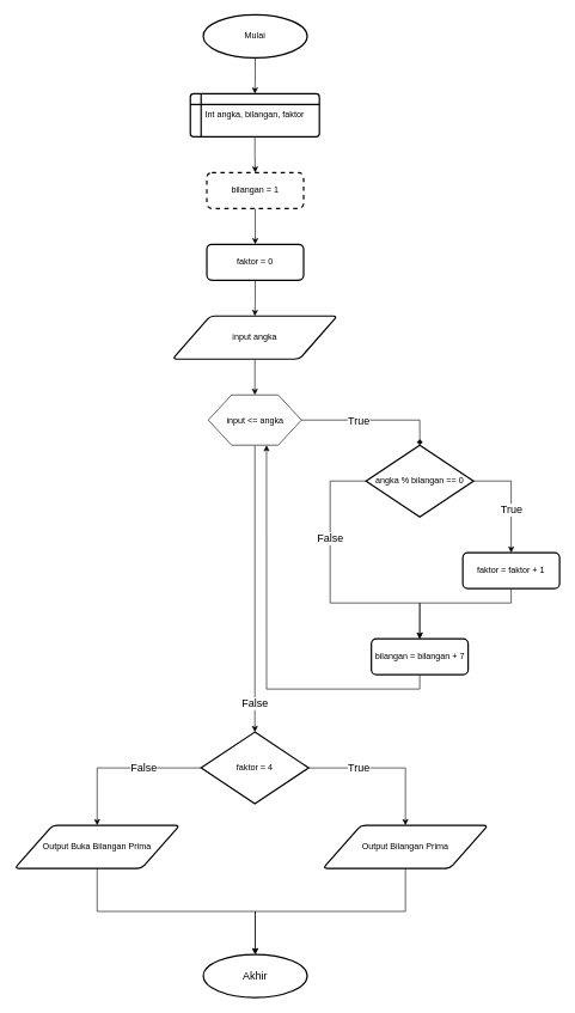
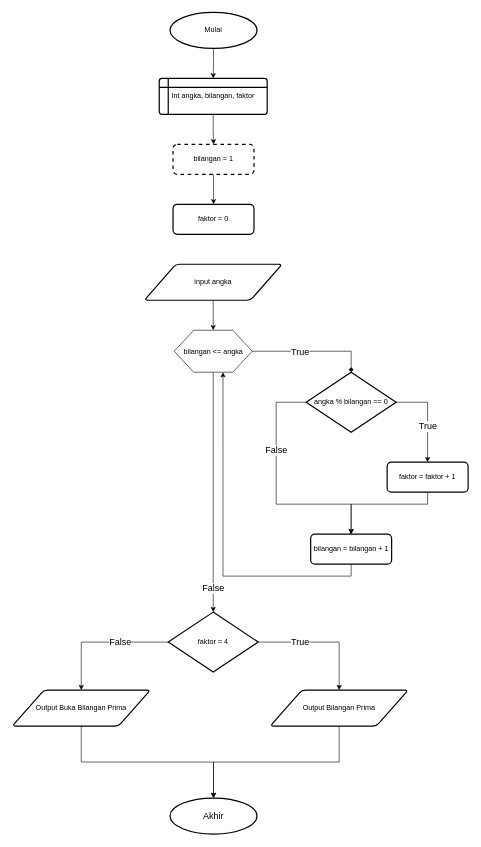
- <mxCell id="8" value="" style="edgeStyle=orthogonalEdgeStyle;rounded=0;orthogonalLoop=1;jettySize=auto;html=1;" edge="1" parent="1" source="9" target="11"><mxGeometry relative="1" as="geometry" /></mxCell>
- <mxCell id="14" value="&lt;p style=&quot;line-height: 0%;&quot;&gt;input &amp;lt;= angka&lt;/p&gt;" style="verticalLabelPosition=middle;verticalAlign=middle;html=1;shape=hexagon;perimeter=hexagonPerimeter2;arcSize=6;size=0.25;align=center;labelPosition=center;" vertex="1" parent="1"><mxGeometry x="290" y="550" width="130" height="70" as="geometry" /></mxCell>
+ <mxCell id="14" value="&lt;p style=&quot;line-height: 0%;&quot;&gt;bilangan &amp;lt;= angka&lt;/p&gt;" style="verticalLabelPosition=middle;verticalAlign=middle;html=1;shape=hexagon;perimeter=hexagonPerimeter2;arcSize=6;size=0.25;align=center;labelPosition=center;" vertex="1" parent="1"><mxGeometry x="290" y="550" width="130" height="70" as="geometry" /></mxCell>
- <mxCell id="21" value="bilangan = bilangan + 7" style="rounded=1;whiteSpace=wrap;html=1;absoluteArcSize=1;arcSize=14;strokeWidth=2;" vertex="1" parent="1"><mxGeometry x="517.5" y="890" width="135" height="50" as="geometry" /></mxCell>
+ <mxCell id="21" value="bilangan = bilangan + 1" style="rounded=1;whiteSpace=wrap;html=1;absoluteArcSize=1;arcSize=14;strokeWidth=2;" vertex="1" parent="1"><mxGeometry x="517.5" y="890" width="135" height="50" as="geometry" /></mxCell>
